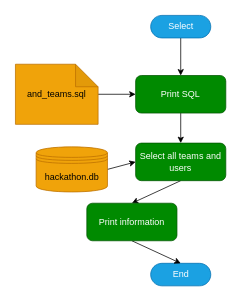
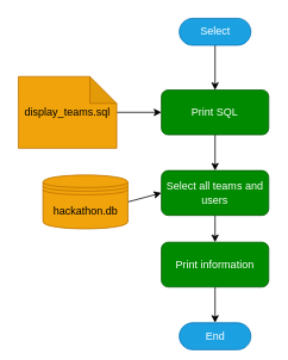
- <mxCell id="9" value="and_teams.sql" style="shape=note;whiteSpace=wrap;html=1;backgroundOutline=1;darkOpacity=0.05;align=center;fillColor=#f0a30a;fontColor=#000000;strokeColor=#BD7000;" parent="1" vertex="1"><mxGeometry x="20" y="85" width="110" height="80" as="geometry" /></mxCell>
+ <mxCell id="9" value="display_teams.sql" style="shape=note;whiteSpace=wrap;html=1;backgroundOutline=1;darkOpacity=0.05;align=center;fillColor=#f0a30a;fontColor=#000000;strokeColor=#BD7000;" parent="1" vertex="1"><mxGeometry x="20" y="85" width="110" height="80" as="geometry" /></mxCell>
- <mxCell id="14" value="Print information" style="shape=rect;html=1;rounded=1;whiteSpace=wrap;align=center;fillColor=#008a00;fontColor=#ffffff;strokeColor=#005700;" vertex="1" parent="1"><mxGeometry x="115" y="270" width="120" height="50" as="geometry" /></mxCell>
+ <mxCell id="14" value="Print information" style="shape=rect;html=1;rounded=1;whiteSpace=wrap;align=center;fillColor=#008a00;fontColor=#ffffff;strokeColor=#005700;" vertex="1" parent="1"><mxGeometry x="180" y="270" width="120" height="50" as="geometry" /></mxCell>
- <mxCell id="12" value="End" style="html=1;dashed=0;whitespace=wrap;shape=mxgraph.dfd.start;fillColor=#1ba1e2;strokeColor=#006EAF;fontColor=#ffffff;" parent="1" vertex="1"><mxGeometry x="200" y="350" width="80" height="30" as="geometry" /></mxCell>
+ <mxCell id="12" value="End" style="html=1;dashed=0;whitespace=wrap;shape=mxgraph.dfd.start;fillColor=#1ba1e2;strokeColor=#006EAF;fontColor=#ffffff;" parent="1" vertex="1"><mxGeometry x="200" y="360" width="80" height="30" as="geometry" /></mxCell>
